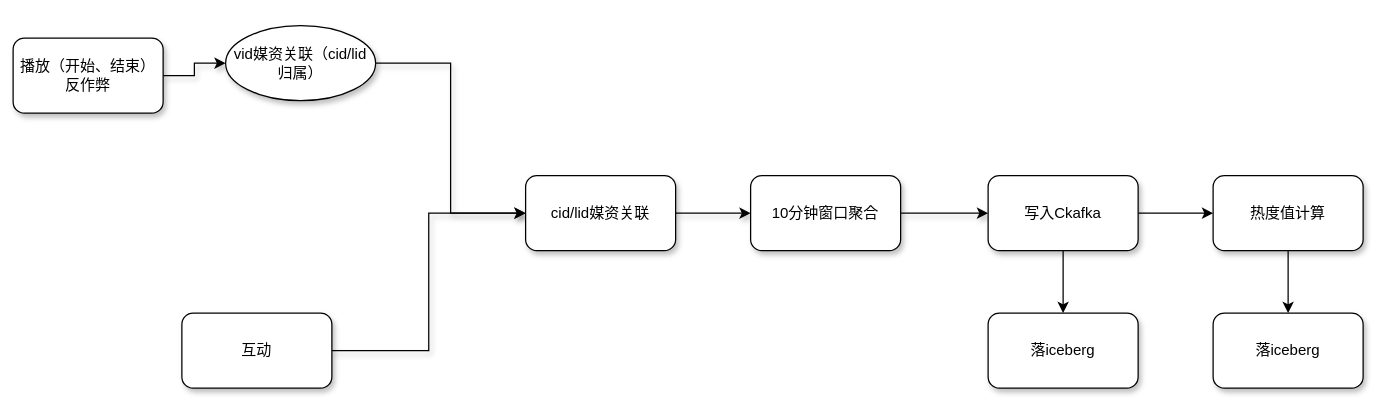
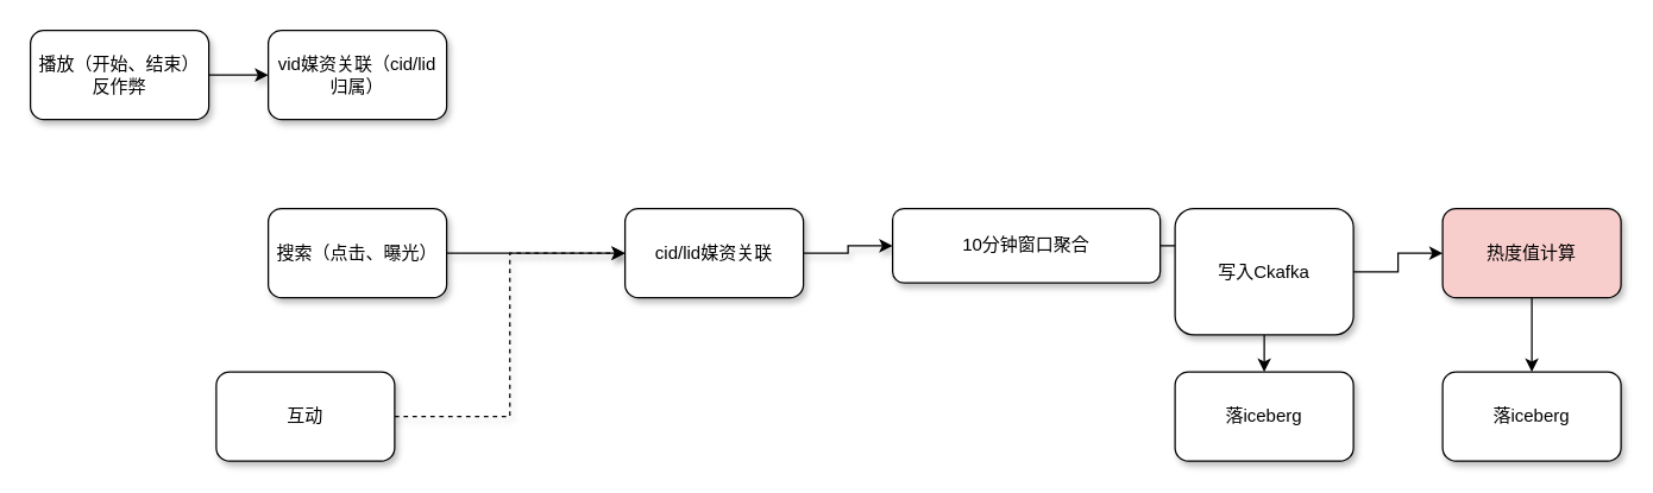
- <mxCell id="9" value="vid媒资关联（cid/lid归属）" style="ellipse;whiteSpace=wrap;html=1;shadow=1;" vertex="1" parent="1"><mxGeometry x="180" y="20" width="120" height="60" as="geometry" /></mxCell>
+ <mxCell id="9" value="vid媒资关联（cid/lid归属）" style="rounded=1;whiteSpace=wrap;html=1;shadow=1;" vertex="1" parent="1"><mxGeometry x="180" y="20" width="120" height="60" as="geometry" /></mxCell>
- <mxCell id="3" value="播放（开始、结束）反作弊" style="rounded=1;whiteSpace=wrap;html=1;shadow=1;" vertex="1" parent="1"><mxGeometry x="10" y="30" width="120" height="60" as="geometry" /></mxCell>
+ <mxCell id="3" value="播放（开始、结束）反作弊" style="rounded=1;whiteSpace=wrap;html=1;shadow=1;" vertex="1" parent="1"><mxGeometry x="20" y="20" width="120" height="60" as="geometry" /></mxCell>
- <mxCell id="8" style="edgeStyle=orthogonalEdgeStyle;rounded=0;orthogonalLoop=1;jettySize=auto;html=1;exitX=1;exitY=0.5;exitDx=0;exitDy=0;entryX=0;entryY=0.5;entryDx=0;entryDy=0;shadow=1;" edge="1" parent="1" source="9" target="11"><mxGeometry relative="1" as="geometry" /></mxCell>
+ <mxCell id="5" value="搜索（点击、曝光）" style="rounded=1;whiteSpace=wrap;html=1;shadow=1;" vertex="1" parent="1"><mxGeometry x="180" y="140" width="120" height="60" as="geometry" /></mxCell>
+ <mxCell id="4" style="edgeStyle=orthogonalEdgeStyle;rounded=0;orthogonalLoop=1;jettySize=auto;html=1;exitX=1;exitY=0.5;exitDx=0;exitDy=0;entryX=0;entryY=0.5;entryDx=0;entryDy=0;shadow=1;" edge="1" parent="1" source="5" target="11"><mxGeometry relative="1" as="geometry" /></mxCell>
- <mxCell id="13" value="10分钟窗口聚合" style="rounded=1;whiteSpace=wrap;html=1;shadow=1;" vertex="1" parent="1"><mxGeometry x="600" y="140" width="120" height="60" as="geometry" /></mxCell>
+ <mxCell id="13" value="10分钟窗口聚合" style="rounded=1;whiteSpace=wrap;html=1;shadow=1;" vertex="1" parent="1"><mxGeometry x="600" y="140" width="180" height="50" as="geometry" /></mxCell>
- <mxCell id="16" value="写入Ckafka" style="rounded=1;whiteSpace=wrap;html=1;shadow=1;" vertex="1" parent="1"><mxGeometry x="790" y="140" width="120" height="60" as="geometry" /></mxCell>
+ <mxCell id="16" value="写入Ckafka" style="rounded=1;whiteSpace=wrap;html=1;shadow=1;" vertex="1" parent="1"><mxGeometry x="790" y="140" width="120" height="85" as="geometry" /></mxCell>
- <mxCell id="19" value="热度值计算" style="rounded=1;whiteSpace=wrap;html=1;shadow=1;" vertex="1" parent="1"><mxGeometry x="970" y="140" width="120" height="60" as="geometry" /></mxCell>
+ <mxCell id="19" value="热度值计算" style="rounded=1;whiteSpace=wrap;html=1;shadow=1;fillColor=#f8cecc;" vertex="1" parent="1"><mxGeometry x="970" y="140" width="120" height="60" as="geometry" /></mxCell>
- <mxCell id="6" style="edgeStyle=orthogonalEdgeStyle;rounded=0;orthogonalLoop=1;jettySize=auto;html=1;exitX=1;exitY=0.5;exitDx=0;exitDy=0;entryX=0;entryY=0.5;entryDx=0;entryDy=0;shadow=1;" edge="1" parent="1" source="7" target="11"><mxGeometry relative="1" as="geometry" /></mxCell>
+ <mxCell id="6" style="edgeStyle=orthogonalEdgeStyle;rounded=0;orthogonalLoop=1;jettySize=auto;html=1;exitX=1;exitY=0.5;exitDx=0;exitDy=0;entryX=0;entryY=0.5;entryDx=0;entryDy=0;shadow=1;dashed=1;" edge="1" parent="1" source="7" target="11"><mxGeometry relative="1" as="geometry" /></mxCell>
